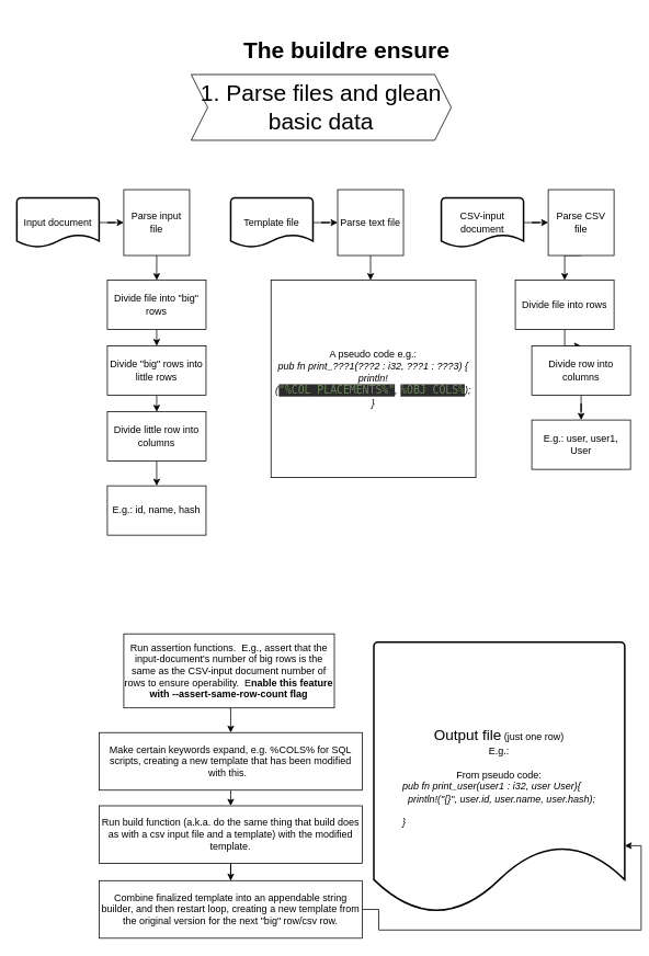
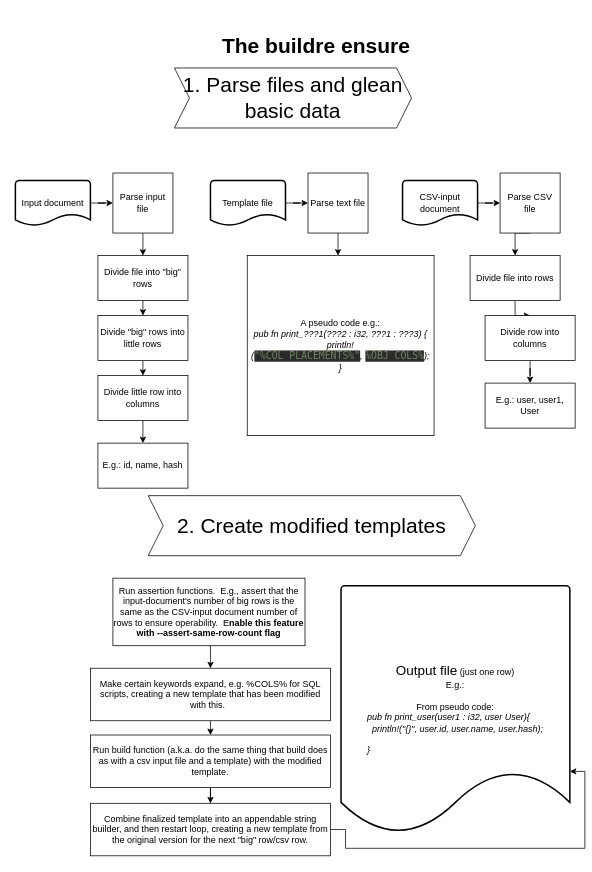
+ <mxCell id="27" value="2. Create modified templates" style="shape=step;perimeter=stepPerimeter;whiteSpace=wrap;html=1;fixedSize=1;fontSize=28;" vertex="1" parent="1"><mxGeometry x="197" y="660" width="436" height="80" as="geometry" /></mxCell>
